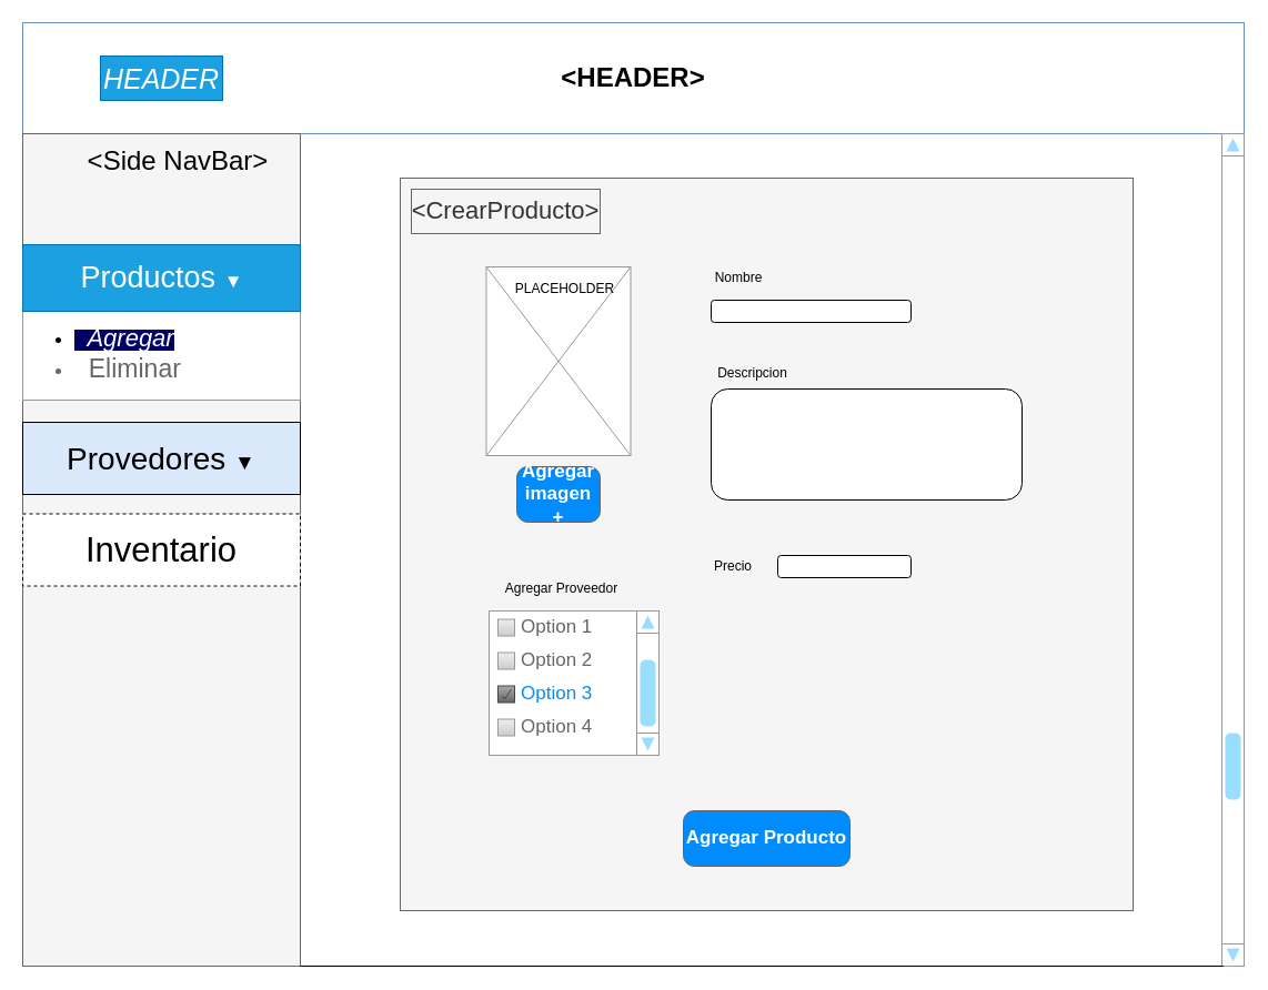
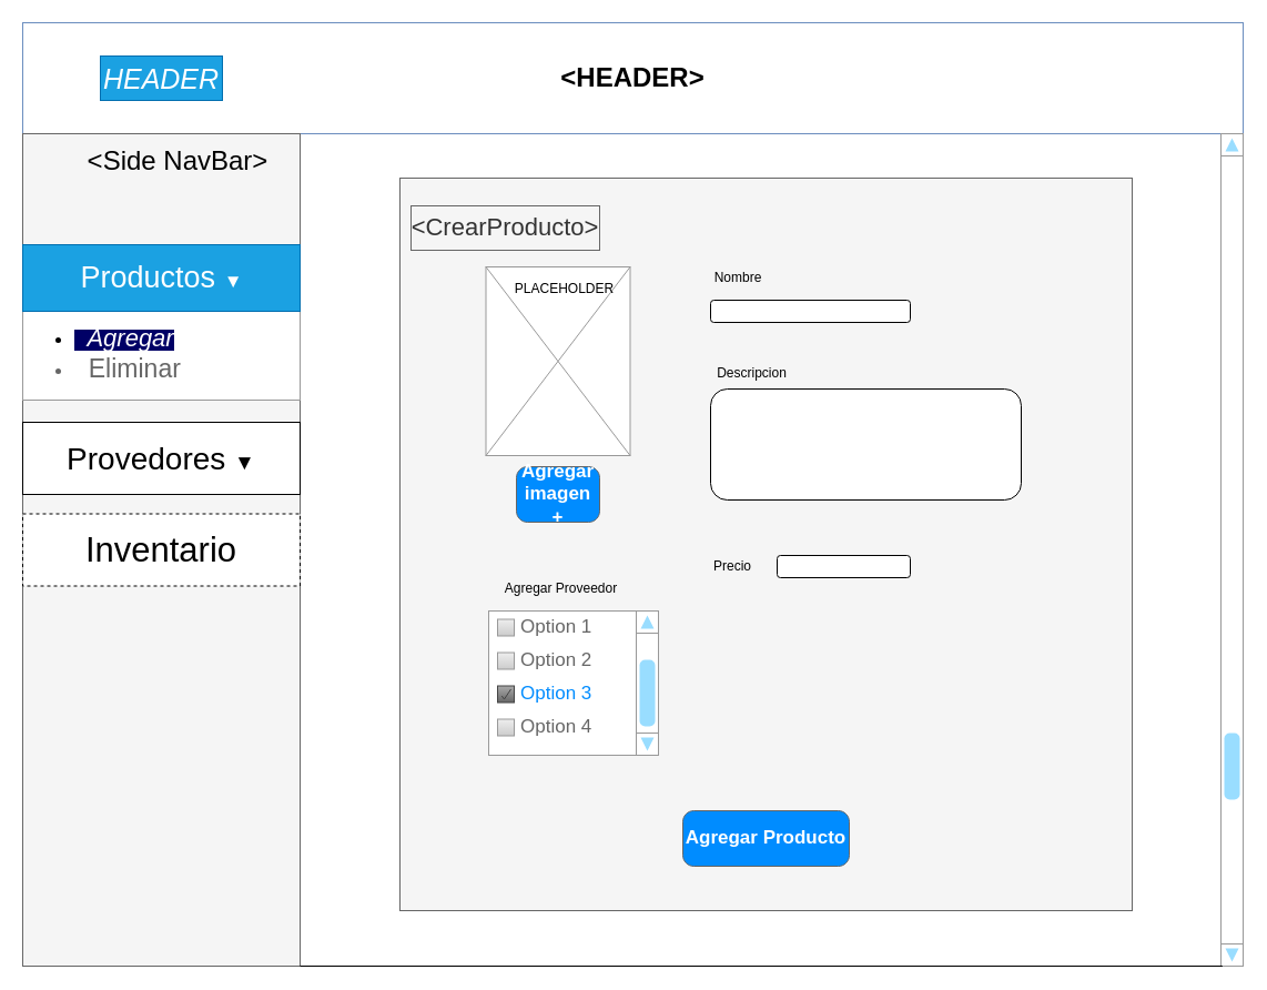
- <mxCell id="16" value="&lt;font style=&quot;font-size: 22px&quot;&gt;&amp;lt;CrearProducto&amp;gt;&lt;/font&gt;" style="text;html=1;align=center;verticalAlign=middle;whiteSpace=wrap;rounded=0;fillColor=#f5f5f5;strokeColor=#666666;fontColor=#333333;" parent="1" vertex="1"><mxGeometry x="370" y="170" width="170" height="40" as="geometry" /></mxCell>
+ <mxCell id="16" value="&lt;font style=&quot;font-size: 22px&quot;&gt;&amp;lt;CrearProducto&amp;gt;&lt;/font&gt;" style="text;html=1;align=center;verticalAlign=middle;whiteSpace=wrap;rounded=0;fillColor=#f5f5f5;strokeColor=#666666;fontColor=#333333;" parent="1" vertex="1"><mxGeometry x="370" y="185" width="170" height="40" as="geometry" /></mxCell>
- <mxCell id="11" value="&lt;font style=&quot;font-size: 28px&quot;&gt;Provedores &lt;/font&gt;&lt;font style=&quot;font-size: 19px&quot;&gt;▼&lt;/font&gt;" style="rounded=0;whiteSpace=wrap;html=1;fillColor=#dae8fc;" parent="1" vertex="1"><mxGeometry y="380" width="250" height="65" as="geometry" x="20" /></mxCell>
+ <mxCell id="11" value="&lt;font style=&quot;font-size: 28px&quot;&gt;Provedores &lt;/font&gt;&lt;font style=&quot;font-size: 19px&quot;&gt;▼&lt;/font&gt;" style="rounded=0;whiteSpace=wrap;html=1;" parent="1" vertex="1"><mxGeometry y="380" width="250" height="65" as="geometry" x="20" /></mxCell>
